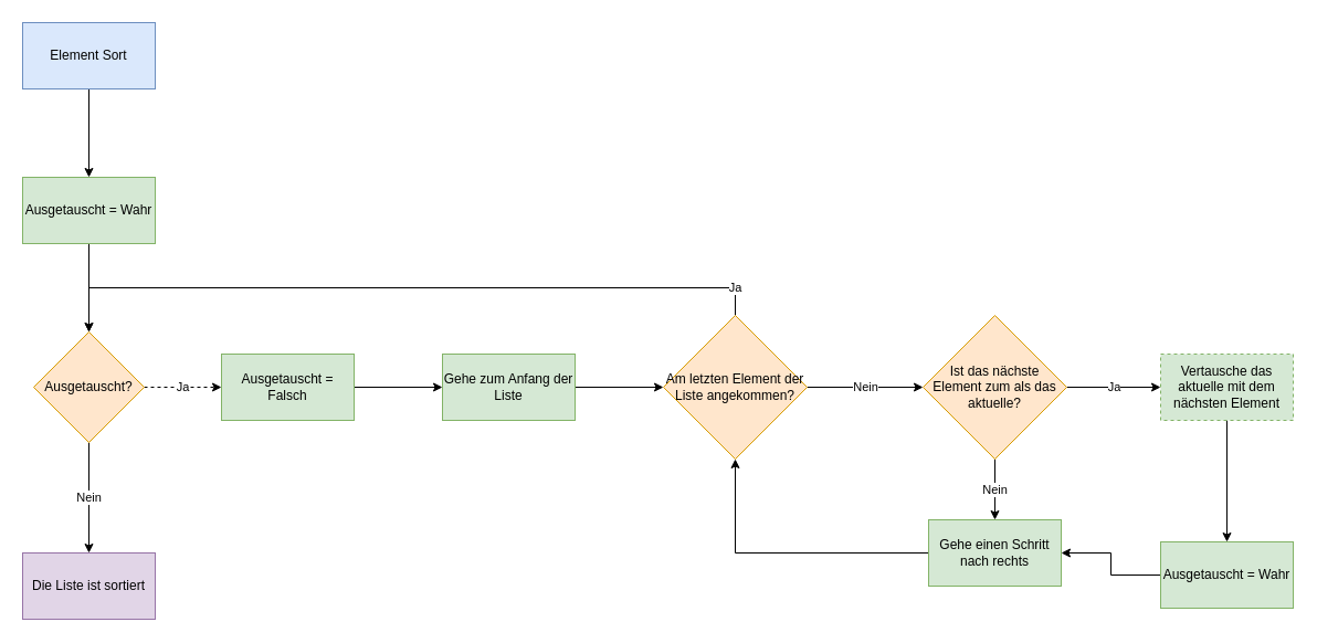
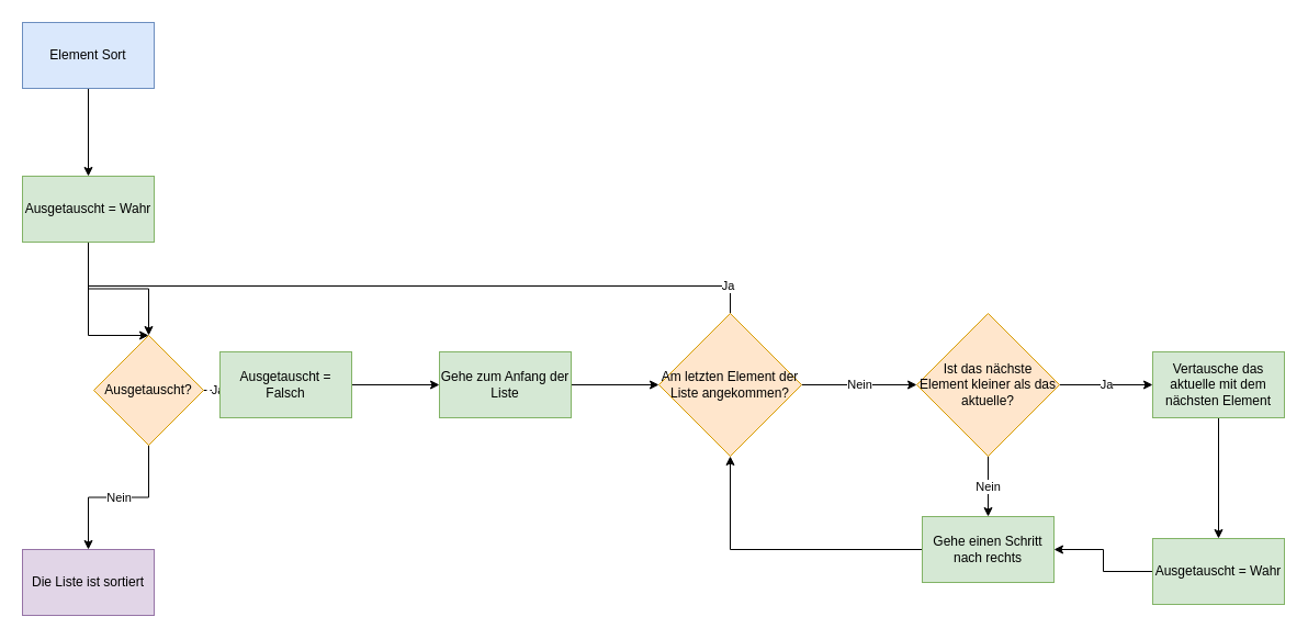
- <mxCell id="8" value="Ausgetauscht?" style="rhombus;whiteSpace=wrap;html=1;rounded=0;fillColor=#ffe6cc;strokeColor=#d79b00;" parent="1" vertex="1"><mxGeometry x="30" y="300" width="100" height="100" as="geometry" /></mxCell>
+ <mxCell id="8" value="Ausgetauscht?" style="rhombus;whiteSpace=wrap;html=1;rounded=0;fillColor=#ffe6cc;strokeColor=#d79b00;" parent="1" vertex="1"><mxGeometry x="85" y="305" width="100" height="100" as="geometry" /></mxCell>
- <mxCell id="19" value="Ist das nächste Element zum als das aktuelle?" style="rhombus;whiteSpace=wrap;html=1;rounded=0;fillColor=#ffe6cc;strokeColor=#d79b00;" parent="1" vertex="1"><mxGeometry x="835" y="285" width="130" height="130" as="geometry" /></mxCell>
+ <mxCell id="19" value="Ist das nächste Element kleiner als das aktuelle?" style="rhombus;whiteSpace=wrap;html=1;rounded=0;fillColor=#ffe6cc;strokeColor=#d79b00;" parent="1" vertex="1"><mxGeometry x="835" y="285" width="130" height="130" as="geometry" /></mxCell>
- <mxCell id="23" value="&lt;div&gt;Vertausche das aktuelle mit dem nächsten Element&lt;/div&gt;" style="whiteSpace=wrap;html=1;rounded=0;fillColor=#d5e8d4;strokeColor=#82b366;dashed=1;" parent="1" vertex="1"><mxGeometry x="1050" y="320" width="120" height="60" as="geometry" /></mxCell>
+ <mxCell id="23" value="&lt;div&gt;Vertausche das aktuelle mit dem nächsten Element&lt;/div&gt;" style="whiteSpace=wrap;html=1;rounded=0;fillColor=#d5e8d4;strokeColor=#82b366;" parent="1" vertex="1"><mxGeometry x="1050" y="320" width="120" height="60" as="geometry" /></mxCell>
